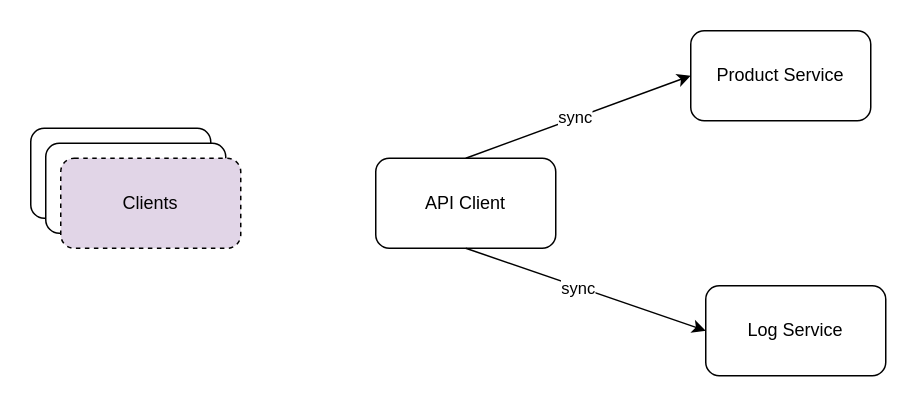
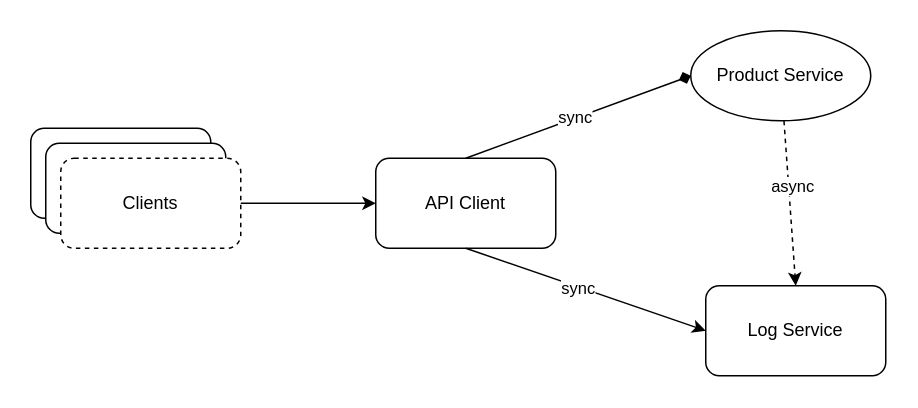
- <mxCell id="2" value="Product Service" style="rounded=1;whiteSpace=wrap;html=1;" parent="1" vertex="1"><mxGeometry x="460" y="20" width="120" height="60" as="geometry" /></mxCell>
+ <mxCell id="2" value="Product Service" style="ellipse;whiteSpace=wrap;html=1;" parent="1" vertex="1"><mxGeometry x="460" y="20" width="120" height="60" as="geometry" /></mxCell>
- <mxCell id="4" value="" style="endArrow=classic;html=1;exitX=0.5;exitY=0;exitDx=0;exitDy=0;entryX=0;entryY=0.5;entryDx=0;entryDy=0;" parent="1" source="3" target="2" edge="1"><mxGeometry width="50" height="50" relative="1" as="geometry"><mxPoint x="390" y="45" as="sourcePoint" /><mxPoint x="440" y="-5" as="targetPoint" /></mxGeometry></mxCell>
+ <mxCell id="4" value="" style="endArrow=diamond;html=1;exitX=0.5;exitY=0;exitDx=0;exitDy=0;entryX=0;entryY=0.5;entryDx=0;entryDy=0;" parent="1" source="3" target="2" edge="1"><mxGeometry width="50" height="50" relative="1" as="geometry"><mxPoint x="390" y="45" as="sourcePoint" /><mxPoint x="440" y="-5" as="targetPoint" /></mxGeometry></mxCell>
+ <mxCell id="9" value="" style="endArrow=classic;html=1;entryX=0.5;entryY=0;entryDx=0;entryDy=0;dashed=1;" parent="1" source="2" target="8" edge="1"><mxGeometry width="50" height="50" relative="1" as="geometry"><mxPoint x="585" y="0" as="sourcePoint" /><mxPoint x="585" y="130" as="targetPoint" /></mxGeometry></mxCell>
+ <mxCell id="10" value="async" style="edgeLabel;html=1;align=center;verticalAlign=middle;resizable=0;points=[];" parent="9" vertex="1" connectable="0"><mxGeometry x="-0.2" y="2" relative="1" as="geometry"><mxPoint as="offset" /></mxGeometry></mxCell>
- <mxCell id="13" value="Clients" style="rounded=1;whiteSpace=wrap;html=1;dashed=1;fillColor=#e1d5e7;" parent="1" vertex="1"><mxGeometry x="40" y="105" width="120" height="60" as="geometry" /></mxCell>
+ <mxCell id="13" value="Clients" style="rounded=1;whiteSpace=wrap;html=1;dashed=1;" parent="1" vertex="1"><mxGeometry x="40" y="105" width="120" height="60" as="geometry" /></mxCell>
+ <mxCell id="14" value="" style="endArrow=classic;html=1;exitX=1;exitY=0.5;exitDx=0;exitDy=0;entryX=0;entryY=0.5;entryDx=0;entryDy=0;" parent="1" source="13" target="3" edge="1"><mxGeometry width="50" height="50" relative="1" as="geometry"><mxPoint x="310" y="95" as="sourcePoint" /><mxPoint x="590" y="-25" as="targetPoint" /></mxGeometry></mxCell>
